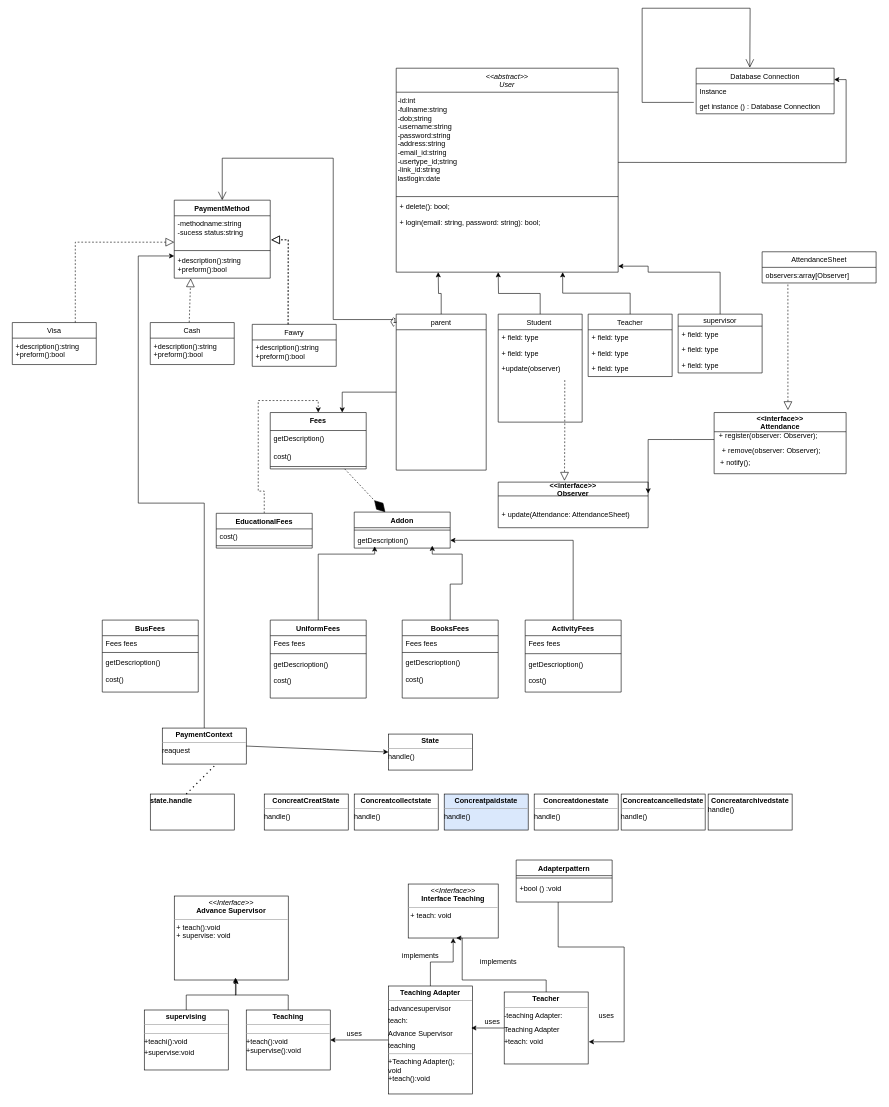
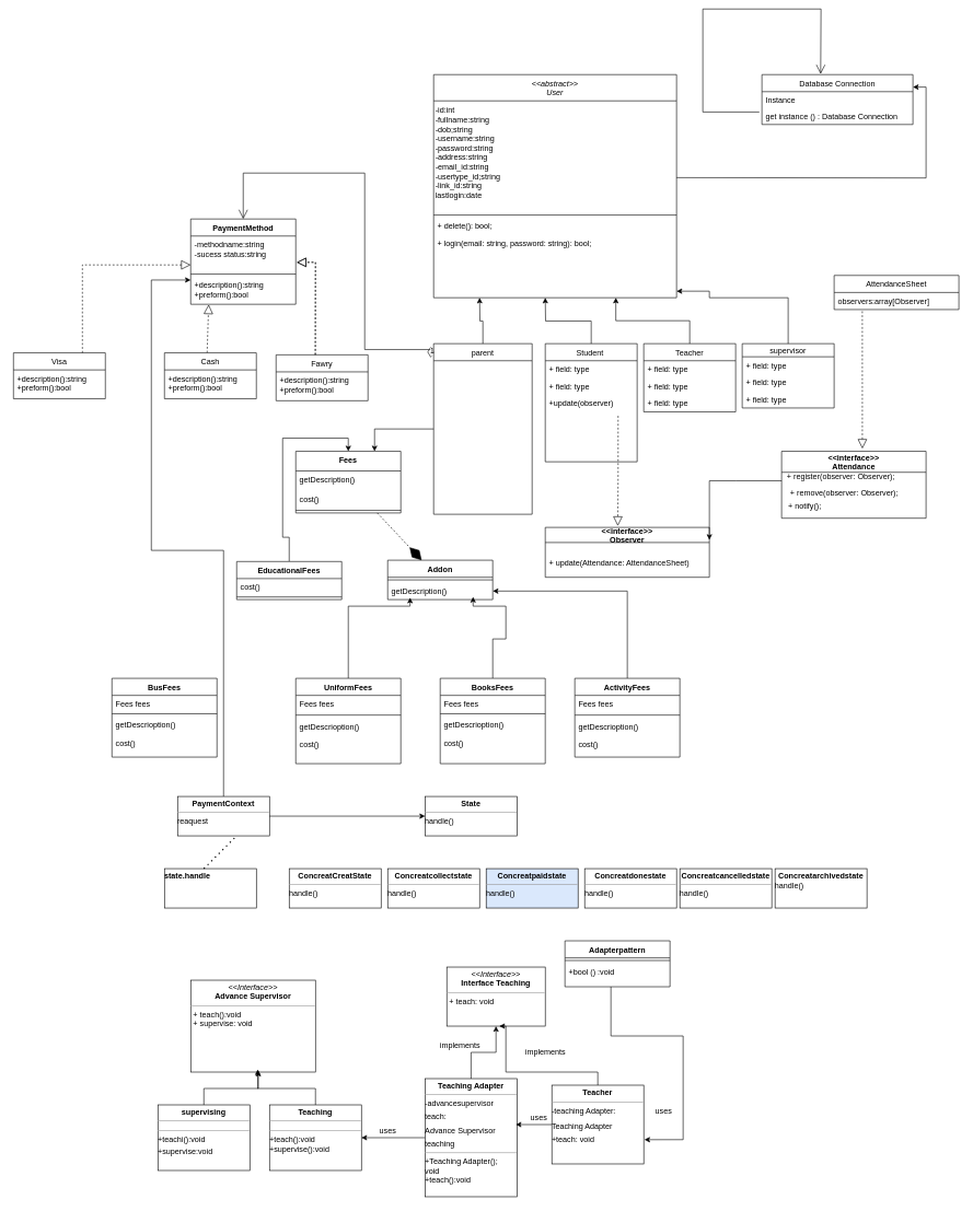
- <mxCell id="82" style="edgeStyle=orthogonalEdgeStyle;rounded=0;orthogonalLoop=1;jettySize=auto;html=1;entryX=0.5;entryY=0;entryDx=0;entryDy=0;dashed=1;" parent="1" source="83" target="56" edge="1"><mxGeometry relative="1" as="geometry" /></mxCell>
+ <mxCell id="82" style="edgeStyle=orthogonalEdgeStyle;rounded=0;orthogonalLoop=1;jettySize=auto;html=1;entryX=0.5;entryY=0;entryDx=0;entryDy=0;" parent="1" source="83" target="56" edge="1"><mxGeometry relative="1" as="geometry" /></mxCell>
- <mxCell id="89" value="&lt;p style=&quot;margin: 0px ; margin-top: 4px ; text-align: center&quot;&gt;&lt;b&gt;State&lt;/b&gt;&lt;/p&gt;&lt;hr size=&quot;1&quot;&gt;&lt;div style=&quot;height: 2px&quot;&gt;handle()&lt;/div&gt;" style="verticalAlign=top;align=left;overflow=fill;fontSize=12;fontFamily=Helvetica;html=1;" vertex="1" parent="1"><mxGeometry x="647" y="1130" width="140" height="60" as="geometry" /></mxCell>
+ <mxCell id="89" value="&lt;p style=&quot;margin: 0px ; margin-top: 4px ; text-align: center&quot;&gt;&lt;b&gt;State&lt;/b&gt;&lt;/p&gt;&lt;hr size=&quot;1&quot;&gt;&lt;div style=&quot;height: 2px&quot;&gt;handle()&lt;/div&gt;" style="verticalAlign=top;align=left;overflow=fill;fontSize=12;fontFamily=Helvetica;html=1;" vertex="1" parent="1"><mxGeometry x="647" y="1120" width="140" height="60" as="geometry" /></mxCell>
